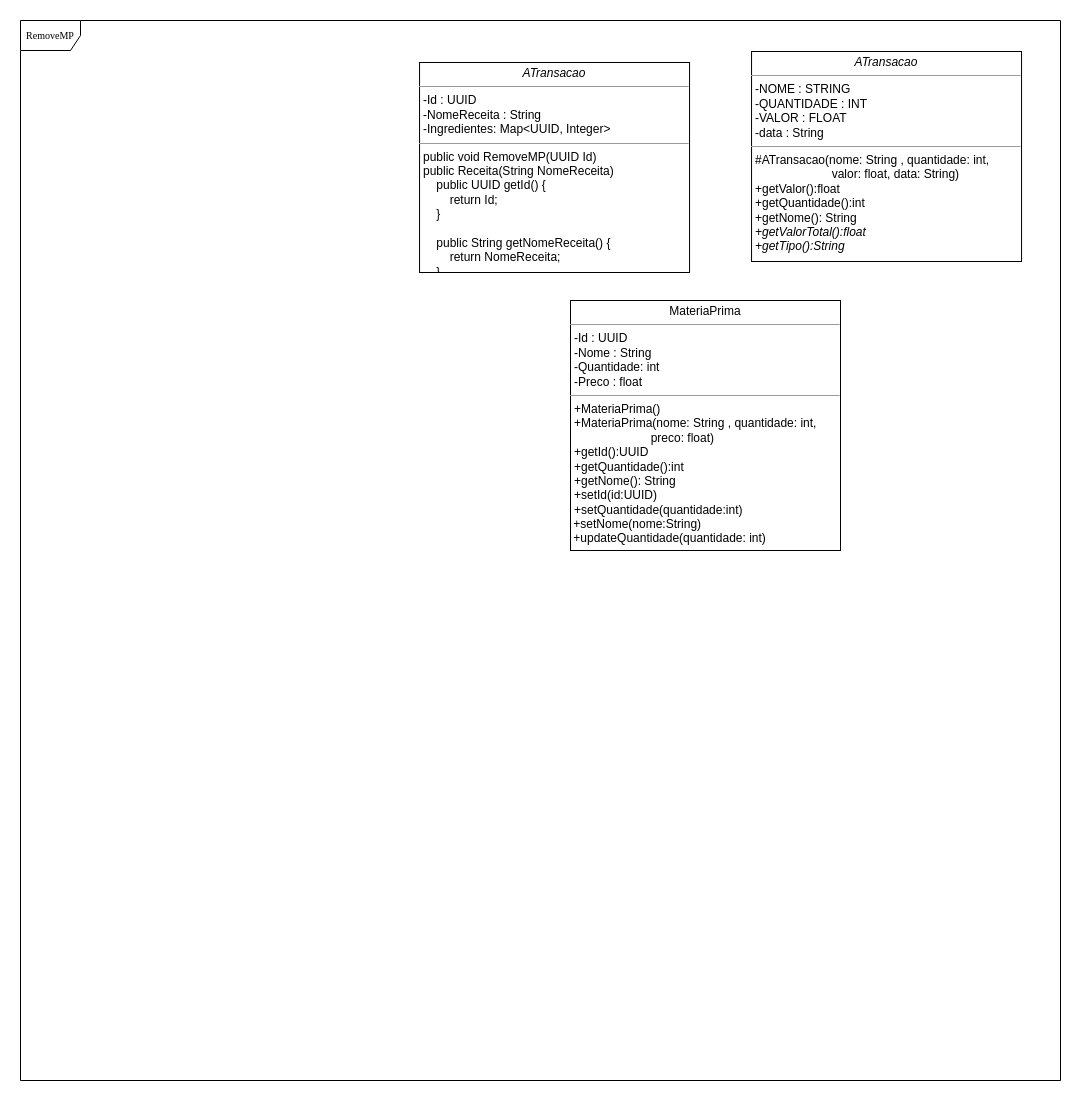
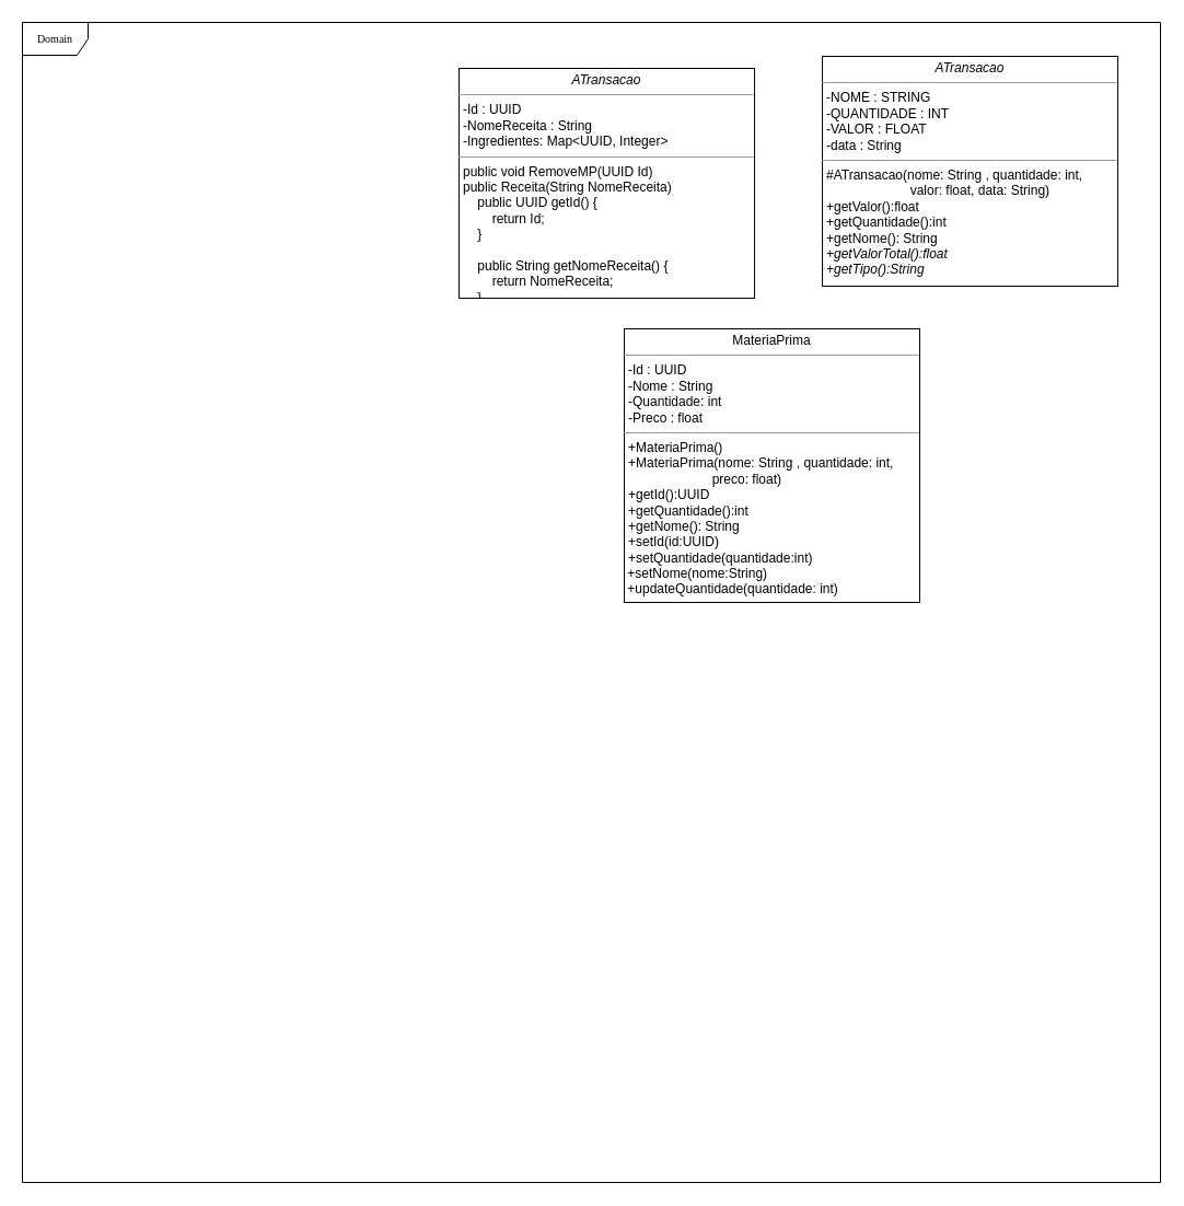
- <mxCell id="2" value="RemoveMP" style="shape=umlFrame;whiteSpace=wrap;html=1;rounded=0;shadow=0;comic=0;labelBackgroundColor=none;strokeColor=#000000;strokeWidth=1;fillColor=#ffffff;fontFamily=Verdana;fontSize=10;fontColor=#000000;align=center;" parent="1" vertex="1"><mxGeometry x="20" y="20" width="1040" height="1060" as="geometry" /></mxCell>
+ <mxCell id="2" value="Domain" style="shape=umlFrame;whiteSpace=wrap;html=1;rounded=0;shadow=0;comic=0;labelBackgroundColor=none;strokeColor=#000000;strokeWidth=1;fillColor=#ffffff;fontFamily=Verdana;fontSize=10;fontColor=#000000;align=center;" parent="1" vertex="1"><mxGeometry x="20" y="20" width="1040" height="1060" as="geometry" /></mxCell>
